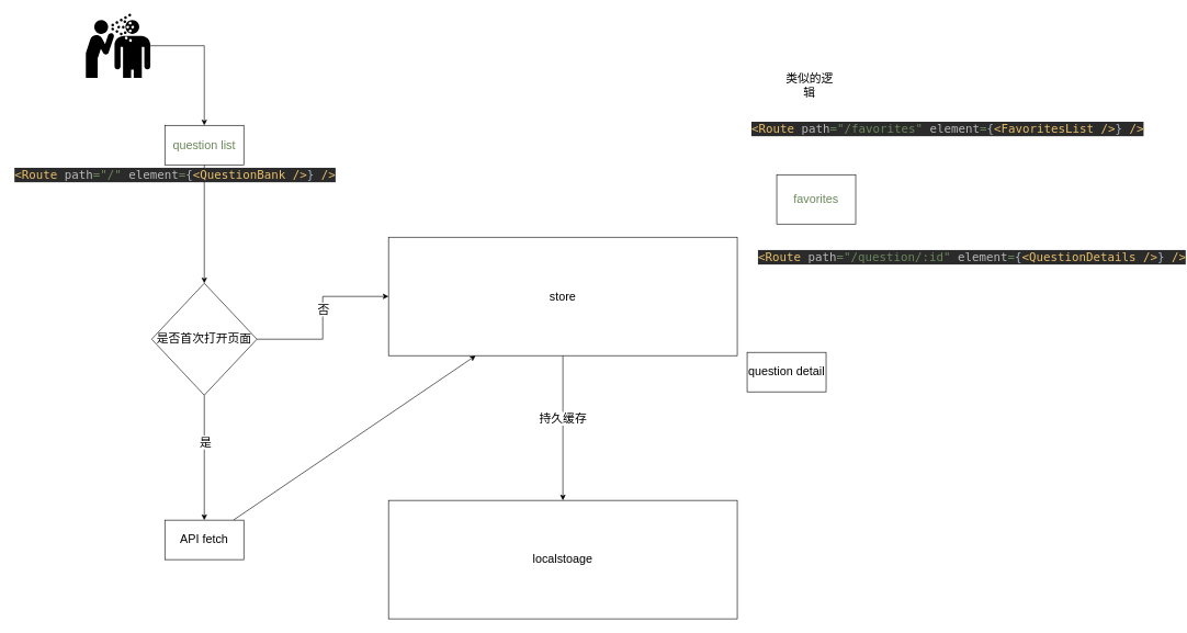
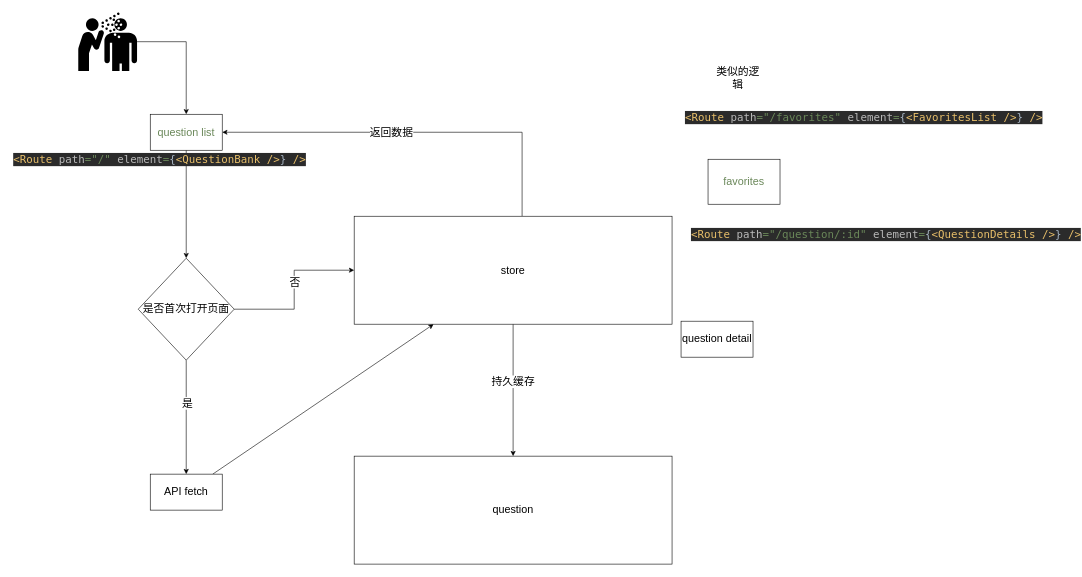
+ <mxCell id="9" style="edgeStyle=orthogonalEdgeStyle;rounded=0;orthogonalLoop=1;jettySize=auto;html=1;entryX=1;entryY=0.5;entryDx=0;entryDy=0;fontSize=18;" edge="1" parent="1" source="11" target="5"><mxGeometry relative="1" as="geometry"><Array as="points"><mxPoint x="870" y="220" /></Array></mxGeometry></mxCell>
+ <mxCell id="10" value="返回数据" style="edgeLabel;html=1;align=center;verticalAlign=middle;resizable=0;points=[];fontSize=18;" vertex="1" connectable="0" parent="9"><mxGeometry x="0.123" y="-1" relative="1" as="geometry"><mxPoint as="offset" /></mxGeometry></mxCell>
- <mxCell id="18" value="localstoage" style="rounded=0;whiteSpace=wrap;html=1;fontSize=18;" vertex="1" parent="1"><mxGeometry x="590" y="760" width="530" height="180" as="geometry" /></mxCell>
+ <mxCell id="18" value="question" style="rounded=0;whiteSpace=wrap;html=1;fontSize=18;" vertex="1" parent="1"><mxGeometry x="590" y="760" width="530" height="180" as="geometry" /></mxCell>
